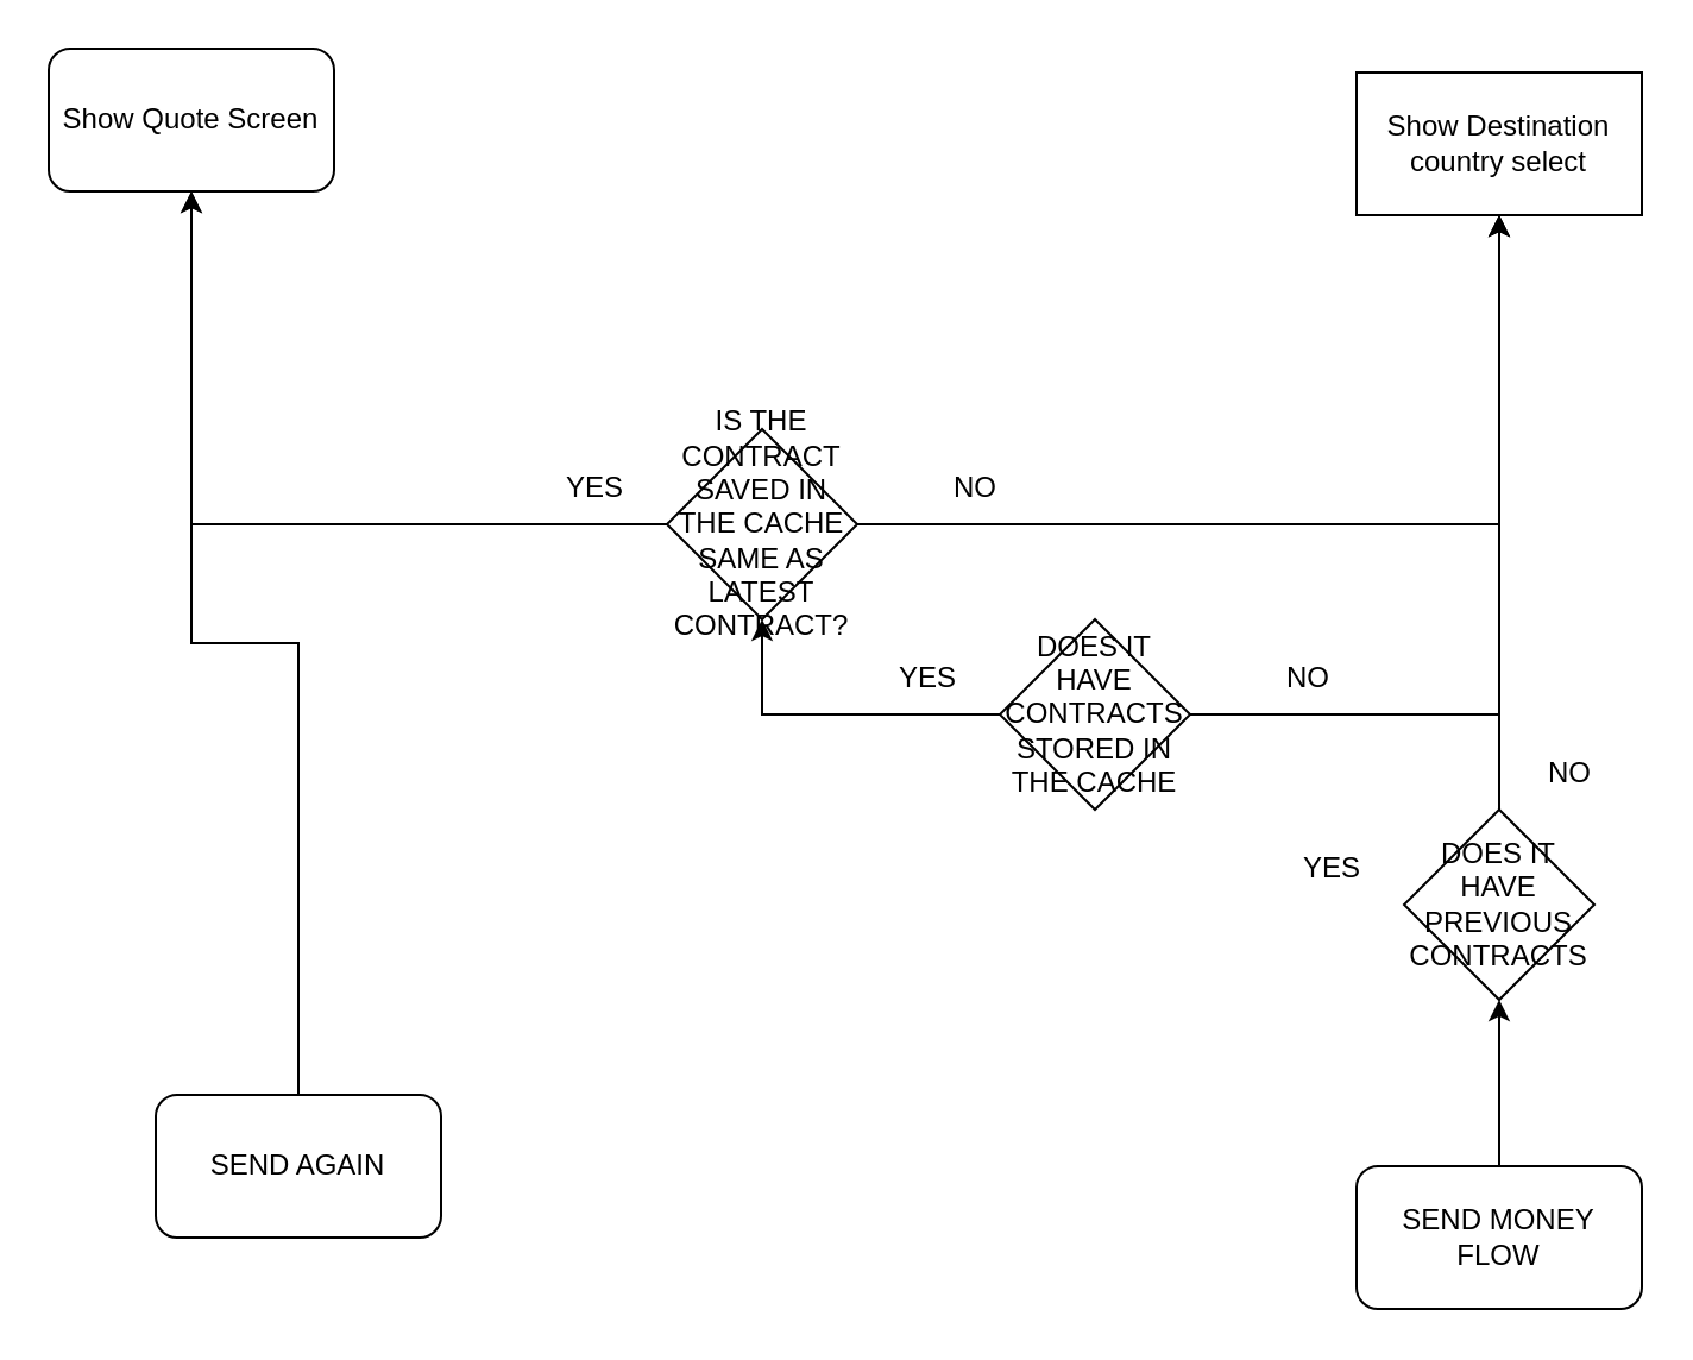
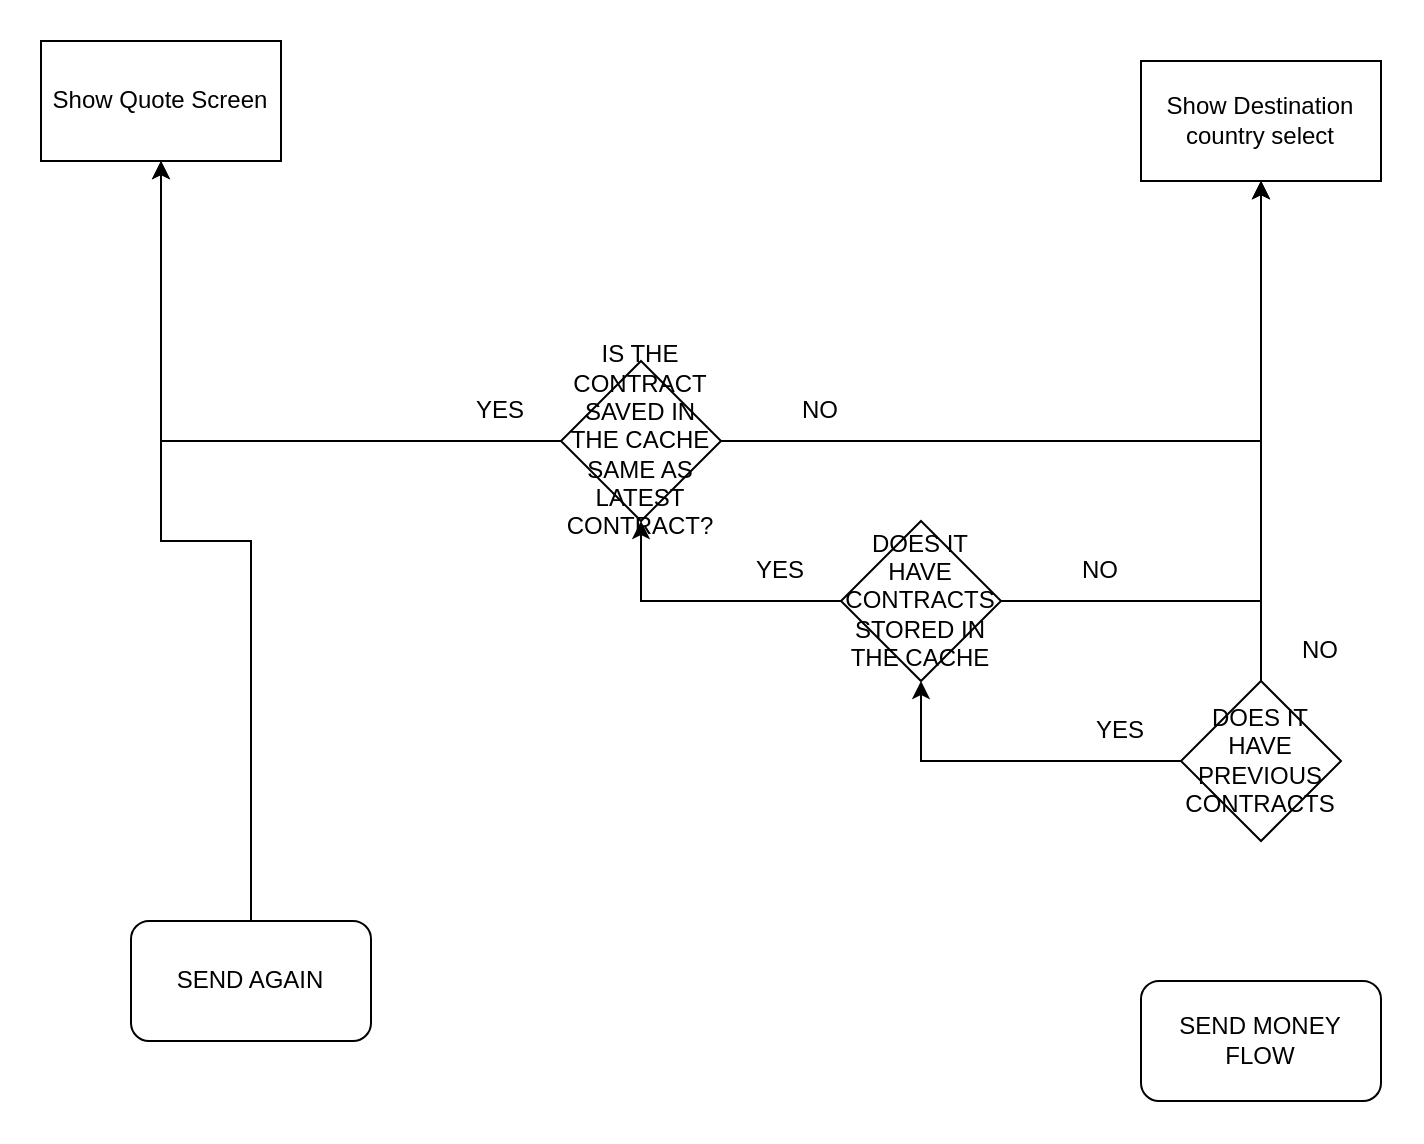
- <mxCell id="6" value="Show Quote Screen" style="whiteSpace=wrap;html=1;rounded=1;" vertex="1" parent="1"><mxGeometry x="20" y="20" width="120" height="60" as="geometry" /></mxCell>
+ <mxCell id="6" value="Show Quote Screen" style="rounded=0;whiteSpace=wrap;html=1;" vertex="1" parent="1"><mxGeometry x="20" y="20" width="120" height="60" as="geometry" /></mxCell>
+ <mxCell id="8" style="edgeStyle=orthogonalEdgeStyle;rounded=0;orthogonalLoop=1;jettySize=auto;html=1;entryX=0.5;entryY=1;entryDx=0;entryDy=0;" edge="1" parent="1" source="10" target="13"><mxGeometry relative="1" as="geometry" /></mxCell>
- <mxCell id="4" style="edgeStyle=orthogonalEdgeStyle;rounded=0;orthogonalLoop=1;jettySize=auto;html=1;" edge="1" parent="1" source="5" target="10"><mxGeometry relative="1" as="geometry" /></mxCell>
